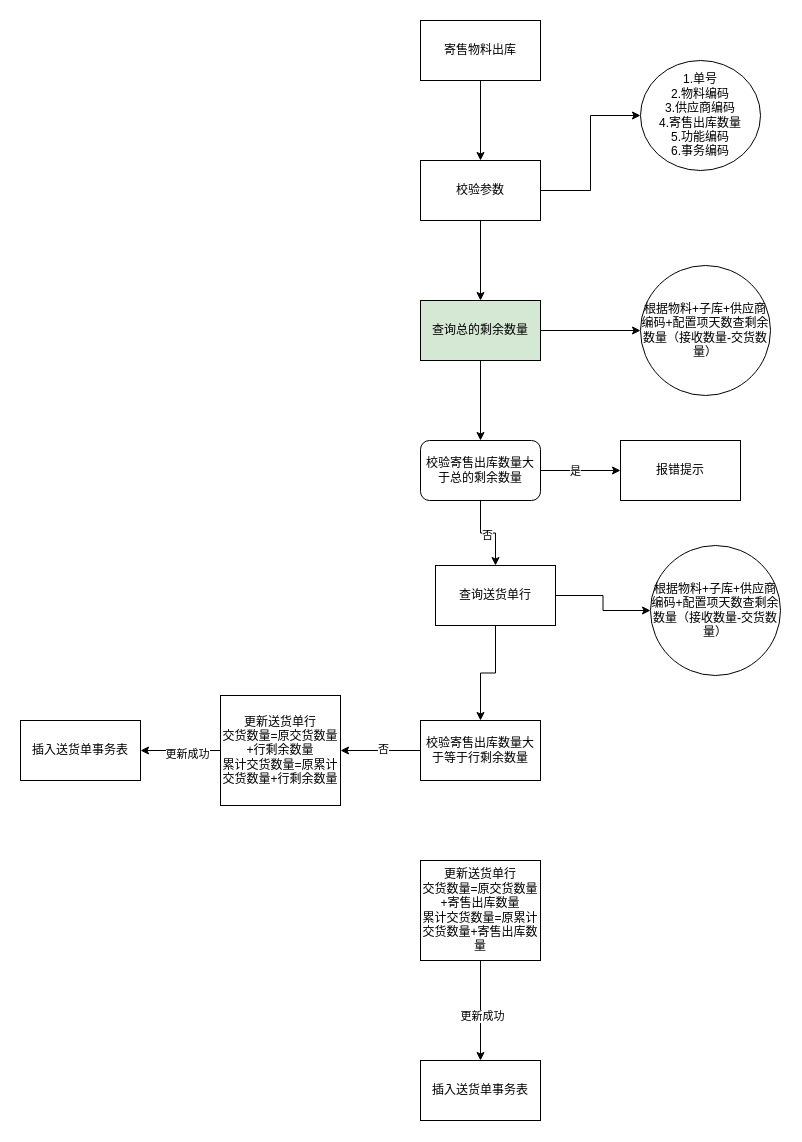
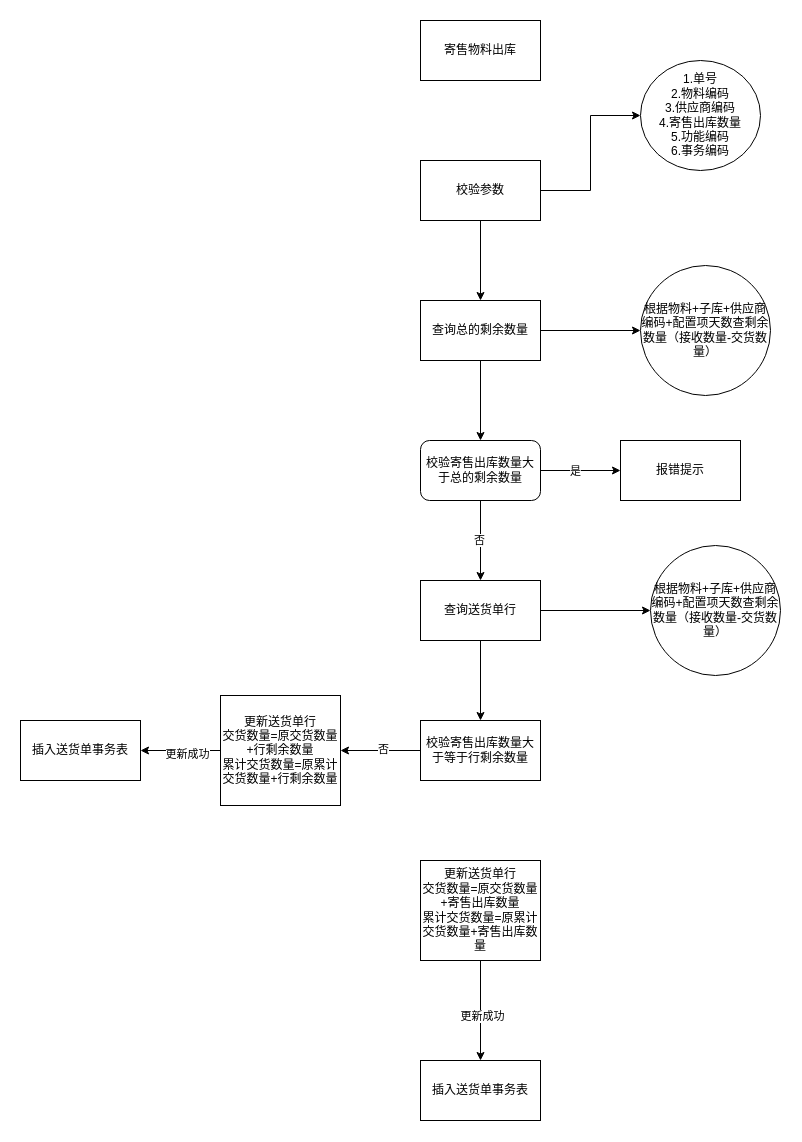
- <mxCell id="2" value="" style="edgeStyle=orthogonalEdgeStyle;rounded=0;orthogonalLoop=1;jettySize=auto;html=1;" edge="1" parent="1" source="3" target="6"><mxGeometry relative="1" as="geometry" /></mxCell>
- <mxCell id="10" value="查询总的剩余数量" style="whiteSpace=wrap;html=1;rounded=0;fillColor=#d5e8d4;" vertex="1" parent="1"><mxGeometry x="420" y="300" width="120" height="60" as="geometry" /></mxCell>
+ <mxCell id="10" value="查询总的剩余数量" style="whiteSpace=wrap;html=1;rounded=0;" vertex="1" parent="1"><mxGeometry x="420" y="300" width="120" height="60" as="geometry" /></mxCell>
- <mxCell id="19" value="查询送货单行" style="whiteSpace=wrap;html=1;rounded=0;" vertex="1" parent="1"><mxGeometry x="435" y="565" width="120" height="60" as="geometry" /></mxCell>
+ <mxCell id="19" value="查询送货单行" style="whiteSpace=wrap;html=1;rounded=0;" vertex="1" parent="1"><mxGeometry x="420" y="580" width="120" height="60" as="geometry" /></mxCell>
